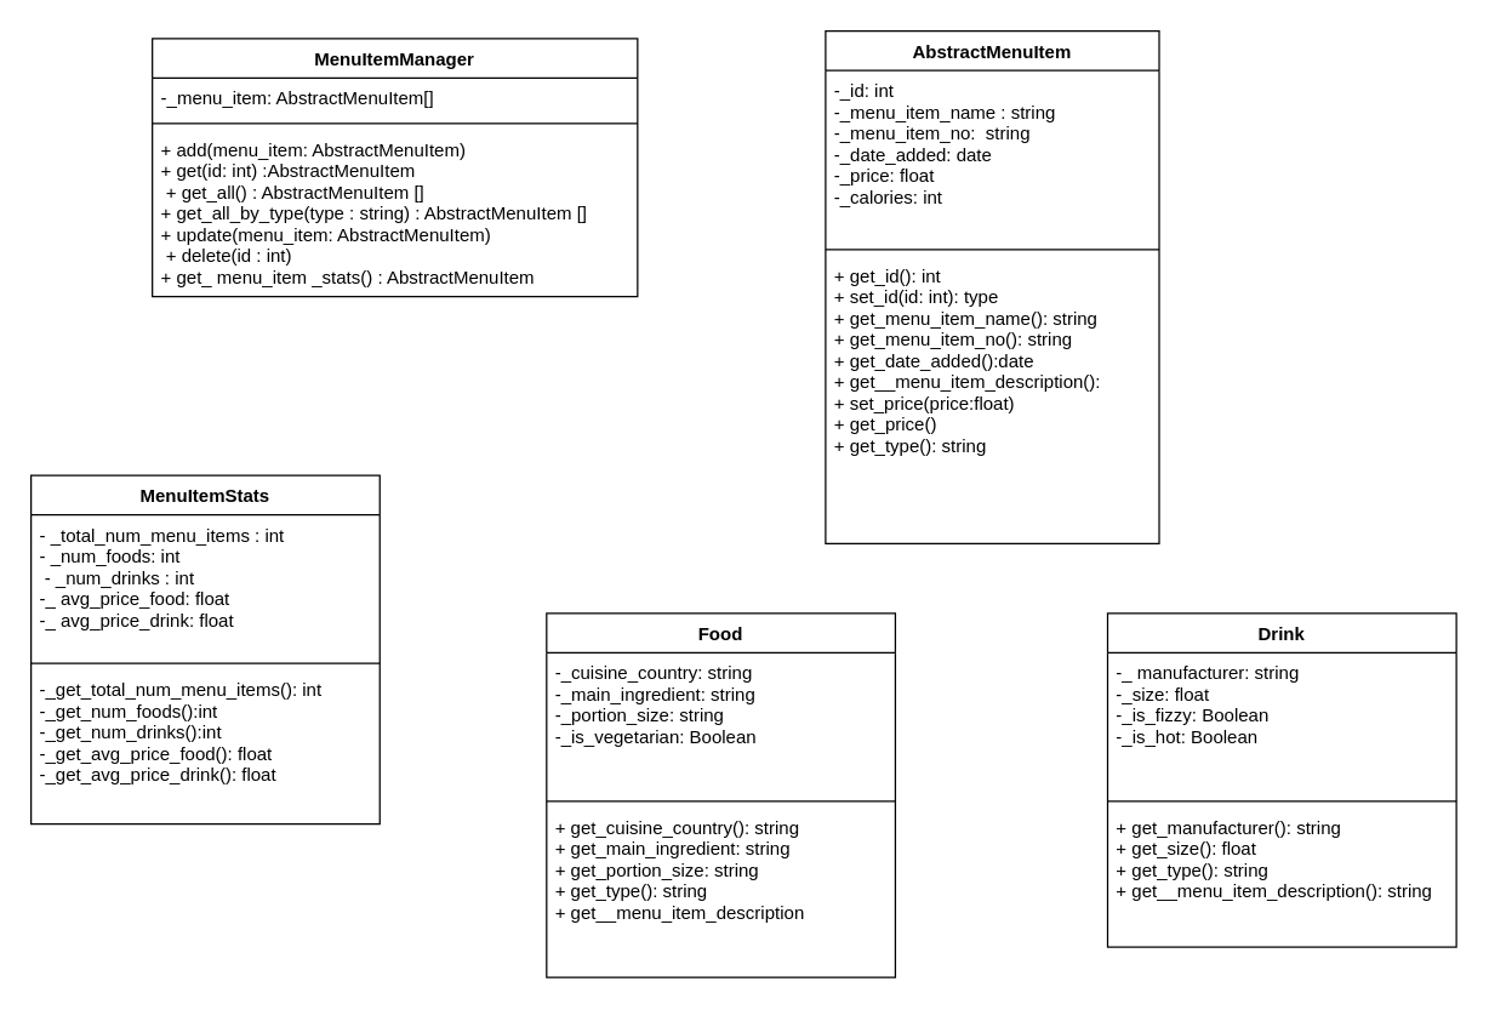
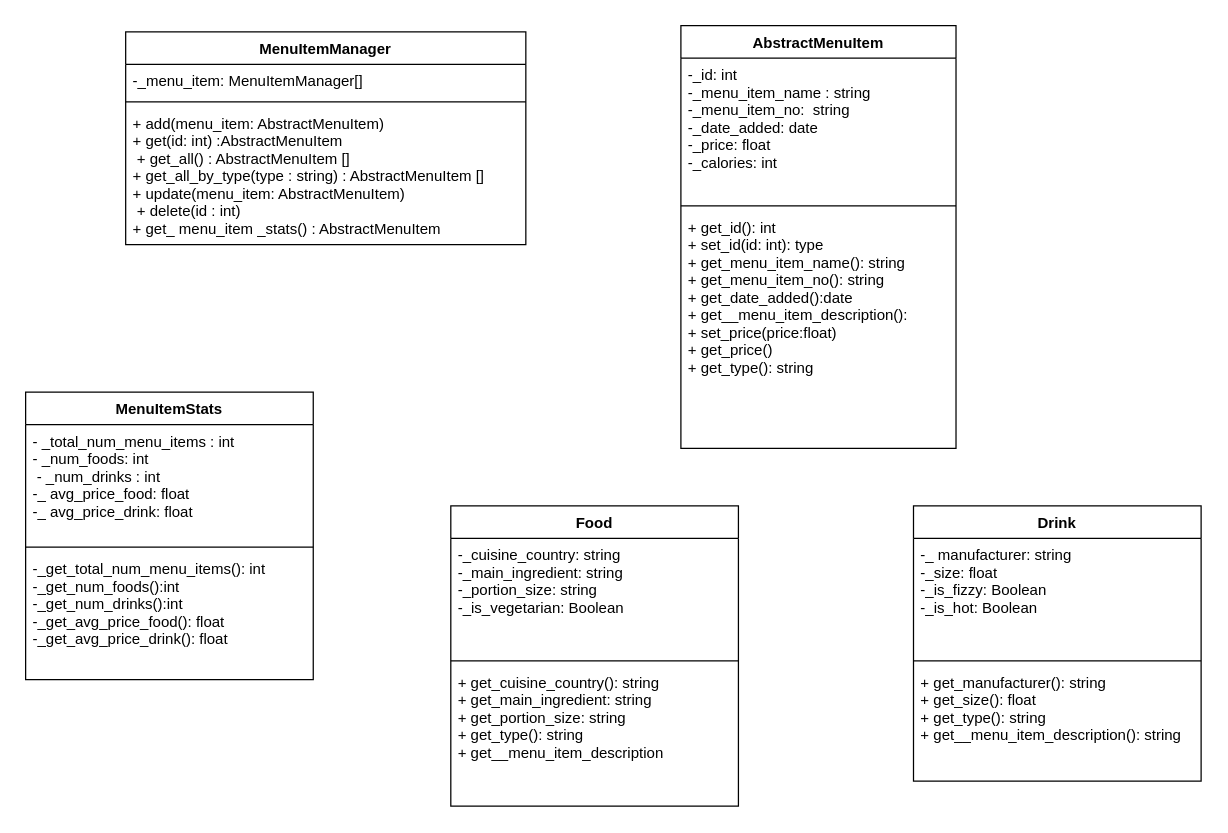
- <mxCell id="15" value="-_menu_item: AbstractMenuItem[]" style="text;strokeColor=none;fillColor=none;align=left;verticalAlign=top;spacingLeft=4;spacingRight=4;overflow=hidden;rotatable=0;points=[[0,0.5],[1,0.5]];portConstraint=eastwest;" vertex="1" parent="14"><mxGeometry y="26" width="320" height="26" as="geometry" /></mxCell>
+ <mxCell id="15" value="-_menu_item: MenuItemManager[]" style="text;strokeColor=none;fillColor=none;align=left;verticalAlign=top;spacingLeft=4;spacingRight=4;overflow=hidden;rotatable=0;points=[[0,0.5],[1,0.5]];portConstraint=eastwest;" vertex="1" parent="14"><mxGeometry y="26" width="320" height="26" as="geometry" /></mxCell>
